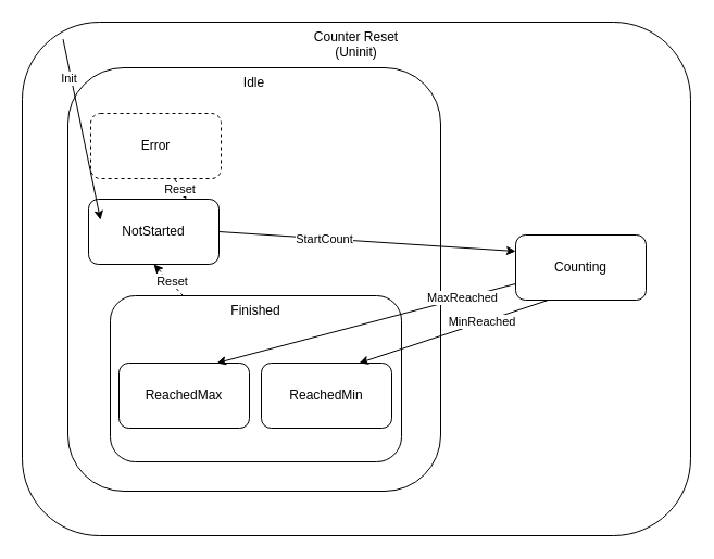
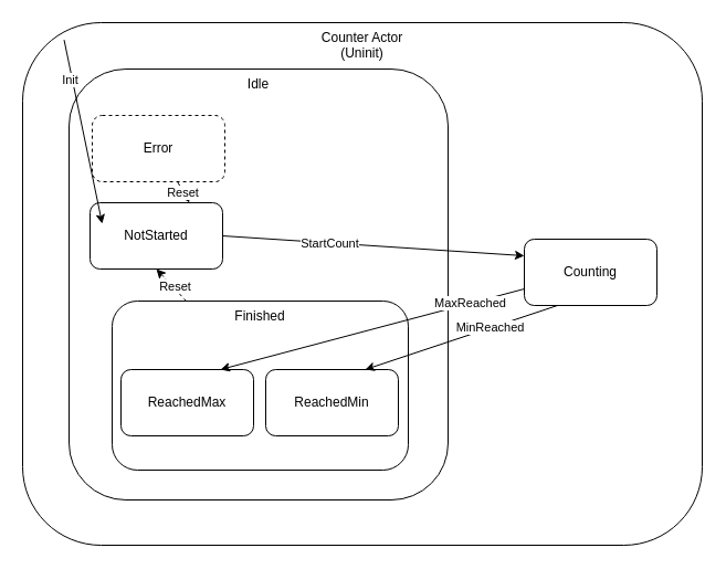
- <mxCell id="2" value="Counter Reset&lt;br&gt;(Uninit)" style="rounded=1;whiteSpace=wrap;html=1;verticalAlign=top;" parent="1" vertex="1"><mxGeometry x="20" y="20" width="615" height="473" as="geometry" /></mxCell>
+ <mxCell id="2" value="Counter Actor&lt;br&gt;(Uninit)" style="rounded=1;whiteSpace=wrap;html=1;verticalAlign=top;" parent="1" vertex="1"><mxGeometry x="20" y="20" width="615" height="473" as="geometry" /></mxCell>
